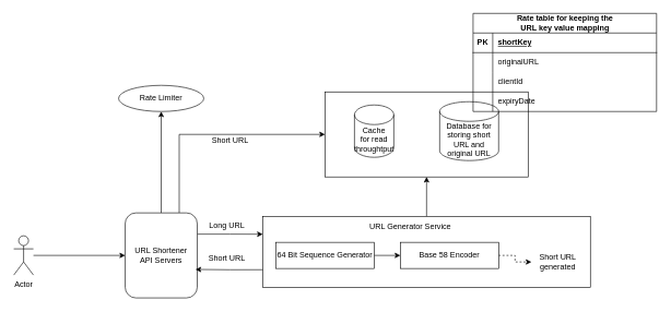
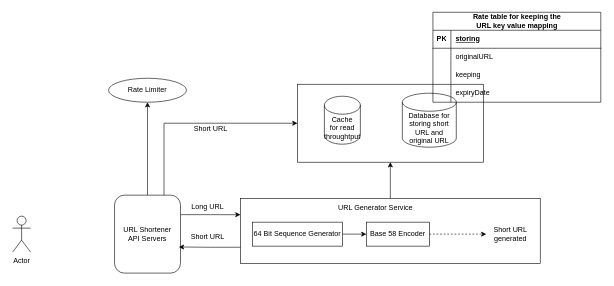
- <mxCell id="27" value="shortKey" style="shape=partialRectangle;connectable=0;fillColor=none;top=0;left=0;bottom=0;right=0;align=left;spacingLeft=6;fontStyle=5;overflow=hidden;whiteSpace=wrap;html=1;" vertex="1" parent="25"><mxGeometry x="30" width="250" height="30" as="geometry"><mxRectangle width="250" height="30" as="alternateBounds" /></mxGeometry></mxCell>
+ <mxCell id="27" value="storing" style="shape=partialRectangle;connectable=0;fillColor=none;top=0;left=0;bottom=0;right=0;align=left;spacingLeft=6;fontStyle=5;overflow=hidden;whiteSpace=wrap;html=1;" vertex="1" parent="25"><mxGeometry x="30" width="250" height="30" as="geometry"><mxRectangle width="250" height="30" as="alternateBounds" /></mxGeometry></mxCell>
- <mxCell id="33" value="clientId" style="shape=partialRectangle;connectable=0;fillColor=none;top=0;left=0;bottom=0;right=0;align=left;spacingLeft=6;overflow=hidden;whiteSpace=wrap;html=1;" vertex="1" parent="31"><mxGeometry x="30" width="250" height="30" as="geometry"><mxRectangle width="250" height="30" as="alternateBounds" /></mxGeometry></mxCell>
+ <mxCell id="33" value="keeping" style="shape=partialRectangle;connectable=0;fillColor=none;top=0;left=0;bottom=0;right=0;align=left;spacingLeft=6;overflow=hidden;whiteSpace=wrap;html=1;" vertex="1" parent="31"><mxGeometry x="30" width="250" height="30" as="geometry"><mxRectangle width="250" height="30" as="alternateBounds" /></mxGeometry></mxCell>
- <mxCell id="5" style="edgeStyle=orthogonalEdgeStyle;rounded=0;orthogonalLoop=1;jettySize=auto;html=1;entryX=0;entryY=0.5;entryDx=0;entryDy=0;" edge="1" parent="1" source="6" target="10"><mxGeometry relative="1" as="geometry" /></mxCell>
- <mxCell id="14" value="Base 58 Encoder" style="rounded=0;whiteSpace=wrap;html=1;" vertex="1" parent="1"><mxGeometry x="610" y="370" width="150" height="40" as="geometry" /></mxCell>
+ <mxCell id="14" value="Base 58 Encoder" style="rounded=0;whiteSpace=wrap;html=1;" vertex="1" parent="1"><mxGeometry x="610" y="370" width="105" height="40" as="geometry" /></mxCell>
- <mxCell id="16" value="Short URL&lt;div&gt;generated&lt;/div&gt;" style="text;html=1;align=center;verticalAlign=middle;resizable=0;points=[];autosize=1;strokeColor=none;fillColor=none;" vertex="1" parent="1"><mxGeometry x="810" y="380" width="80" height="40" as="geometry" /></mxCell>
+ <mxCell id="16" value="Short URL&lt;div&gt;generated&lt;/div&gt;" style="text;html=1;align=center;verticalAlign=middle;resizable=0;points=[];autosize=1;strokeColor=none;fillColor=none;" vertex="1" parent="1"><mxGeometry x="810" y="370" width="80" height="40" as="geometry" /></mxCell>
